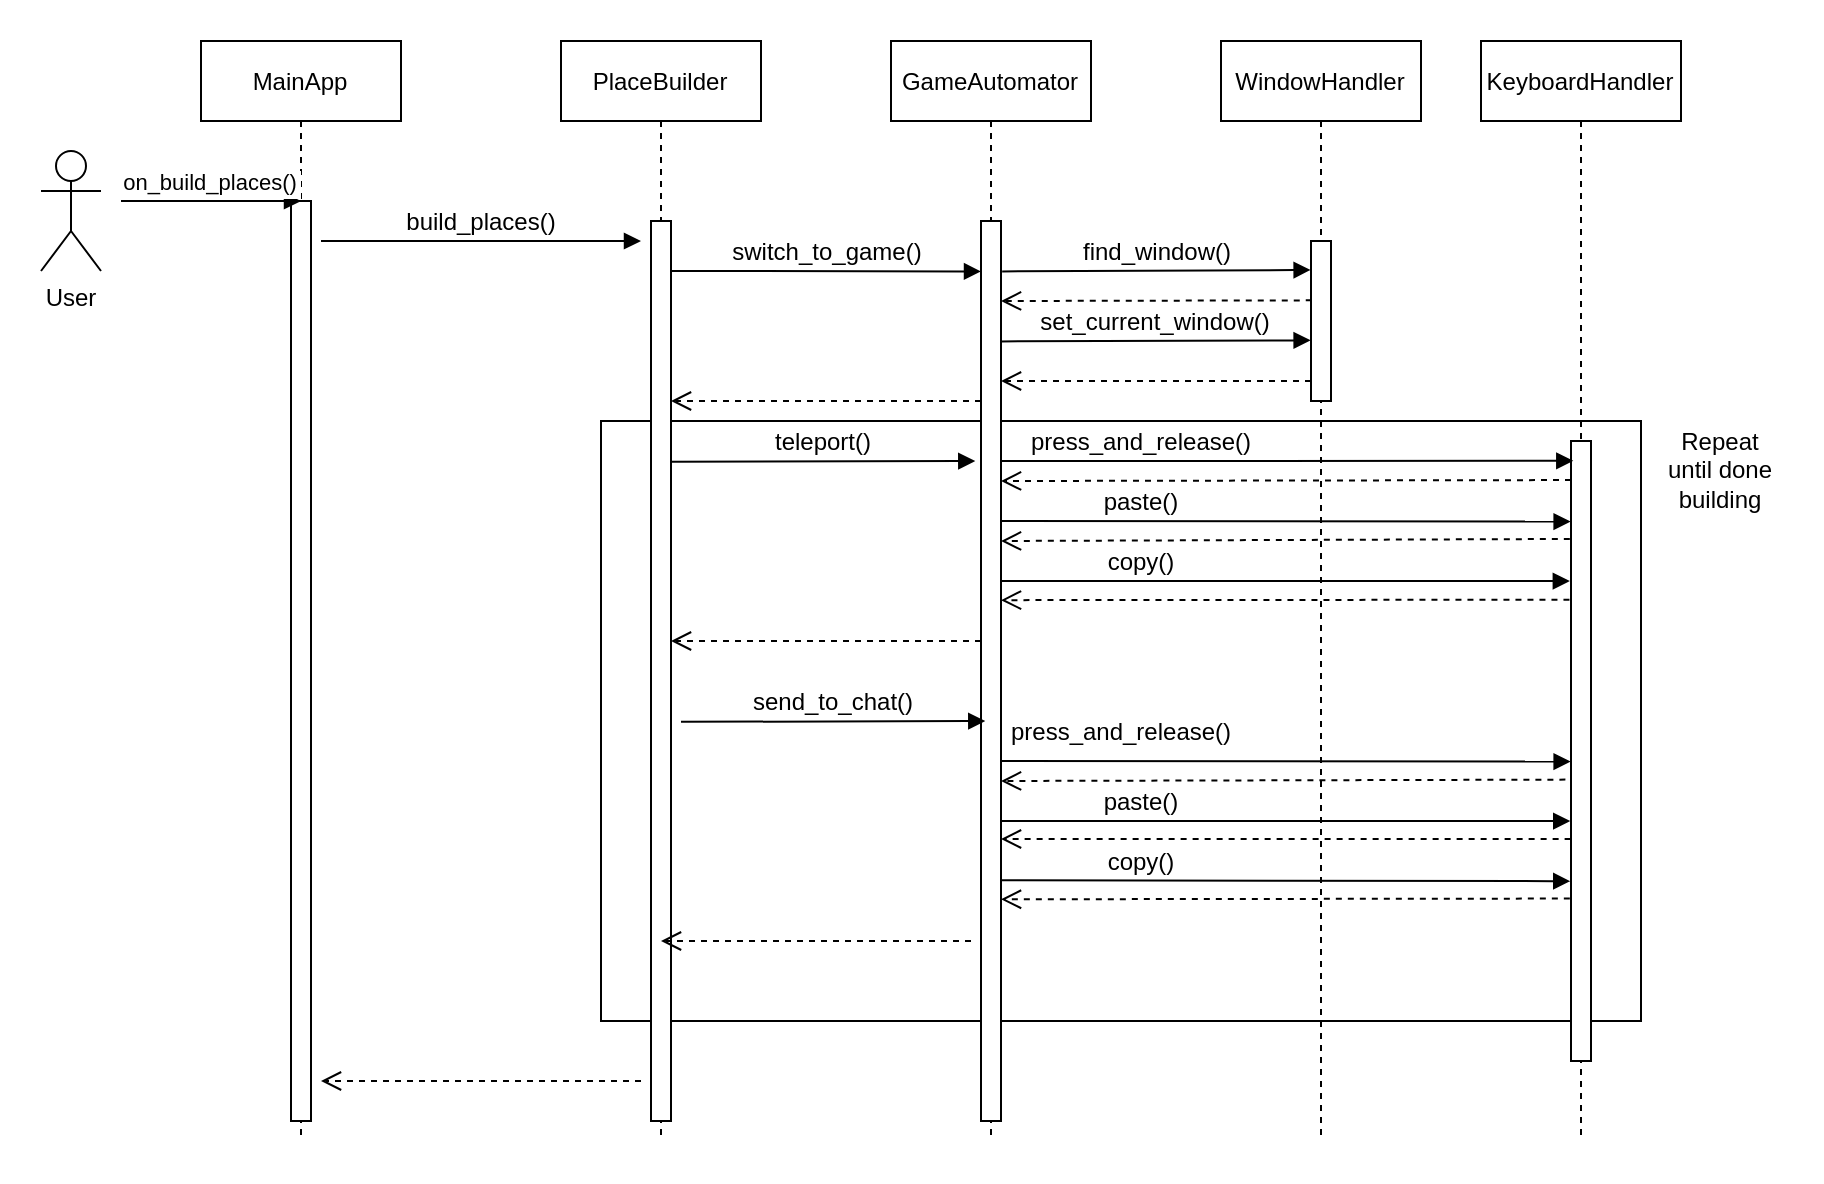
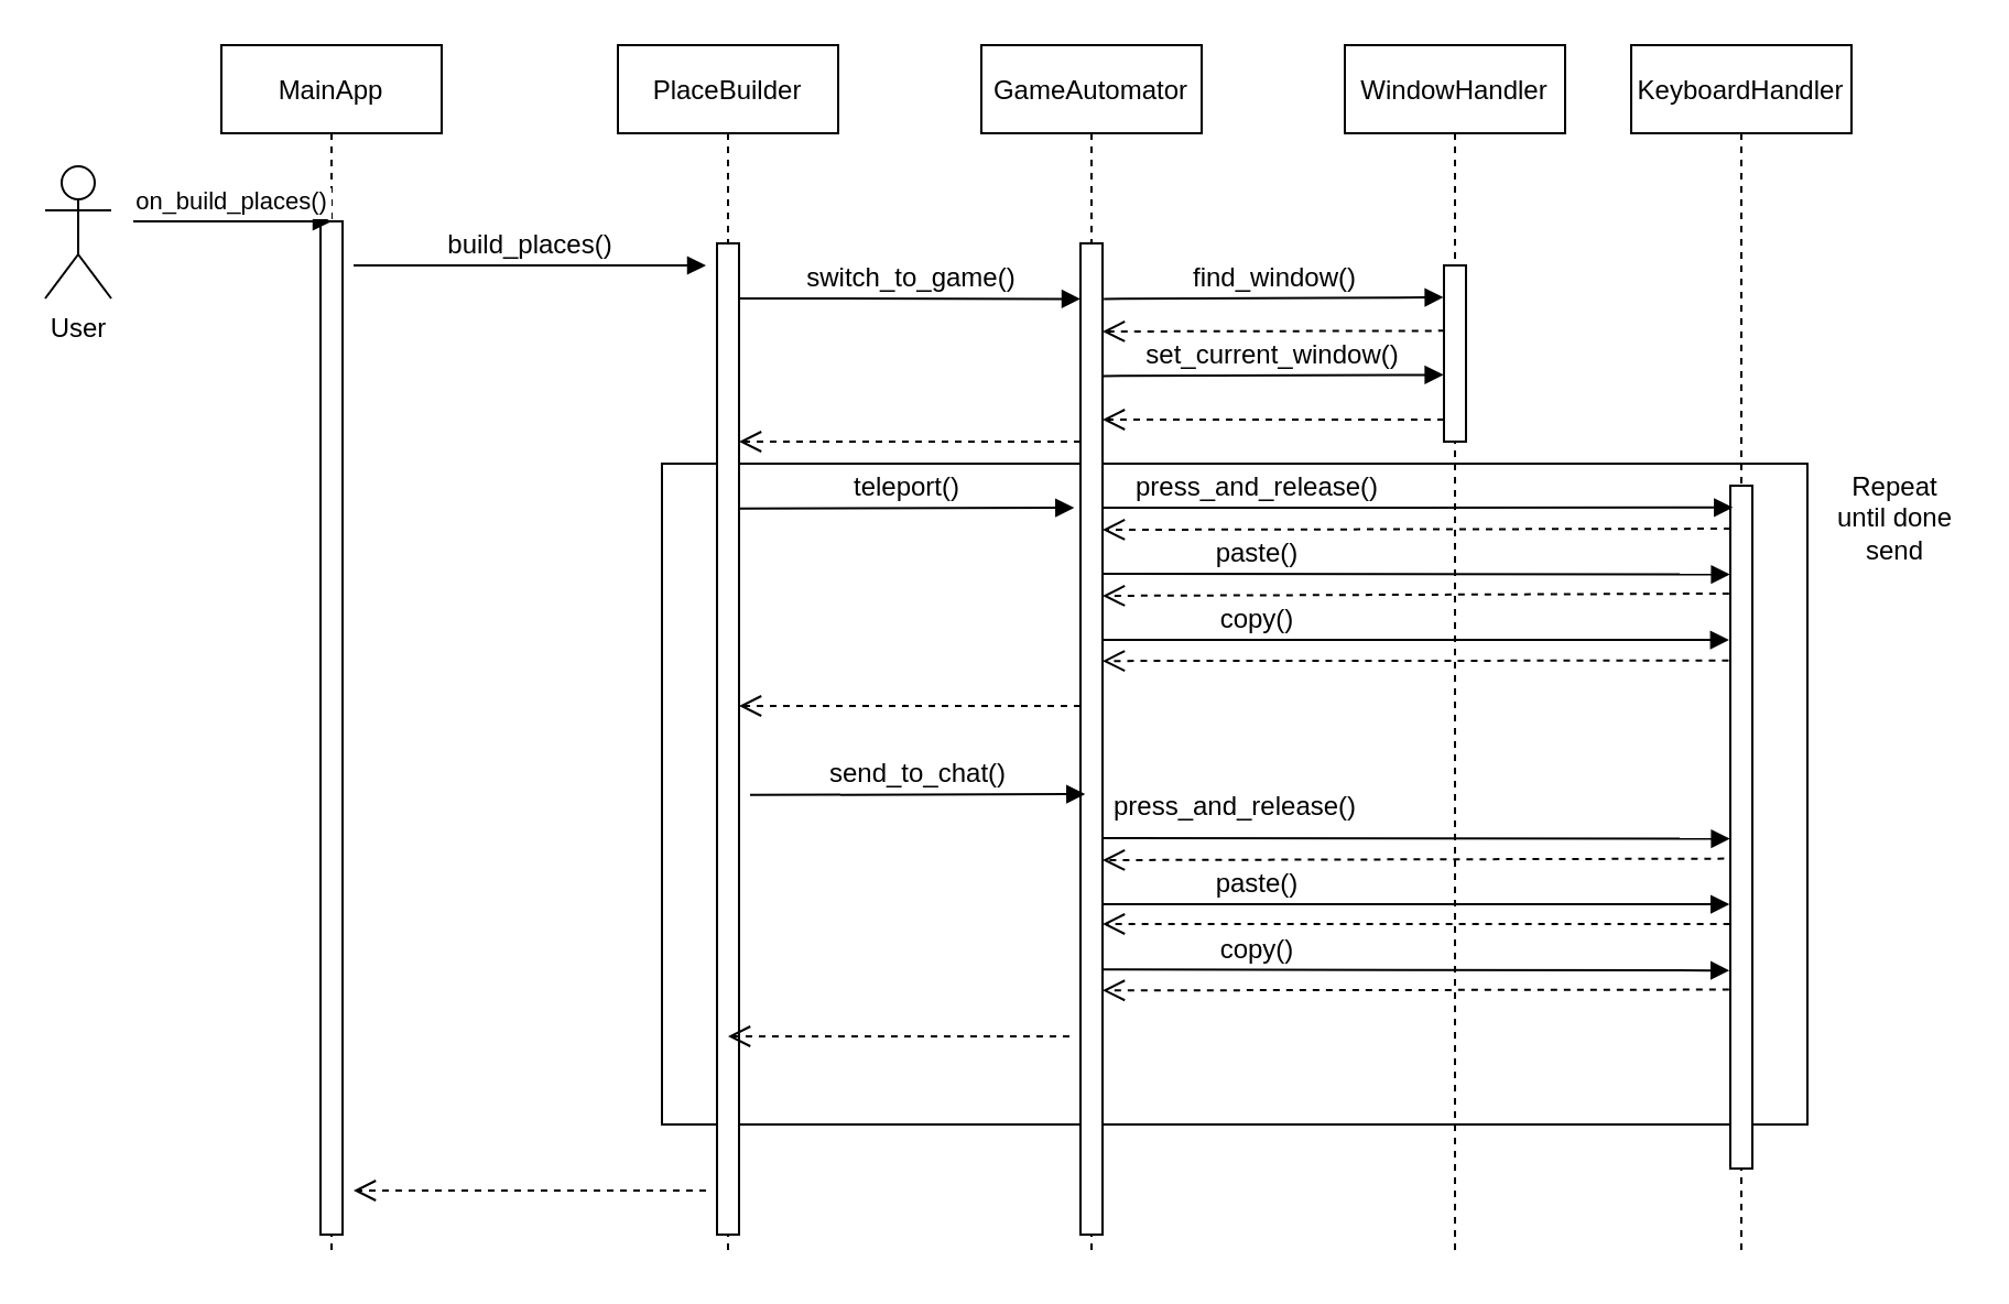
- <mxCell id="39" value="Repeat until done building" style="text;html=1;strokeColor=none;fillColor=none;align=center;verticalAlign=middle;whiteSpace=wrap;rounded=0;" vertex="1" parent="1"><mxGeometry x="830" y="220" width="60" height="30" as="geometry" /></mxCell>
+ <mxCell id="39" value="Repeat until done send" style="text;html=1;strokeColor=none;fillColor=none;align=center;verticalAlign=middle;whiteSpace=wrap;rounded=0;" vertex="1" parent="1"><mxGeometry x="830" y="220" width="60" height="30" as="geometry" /></mxCell>
